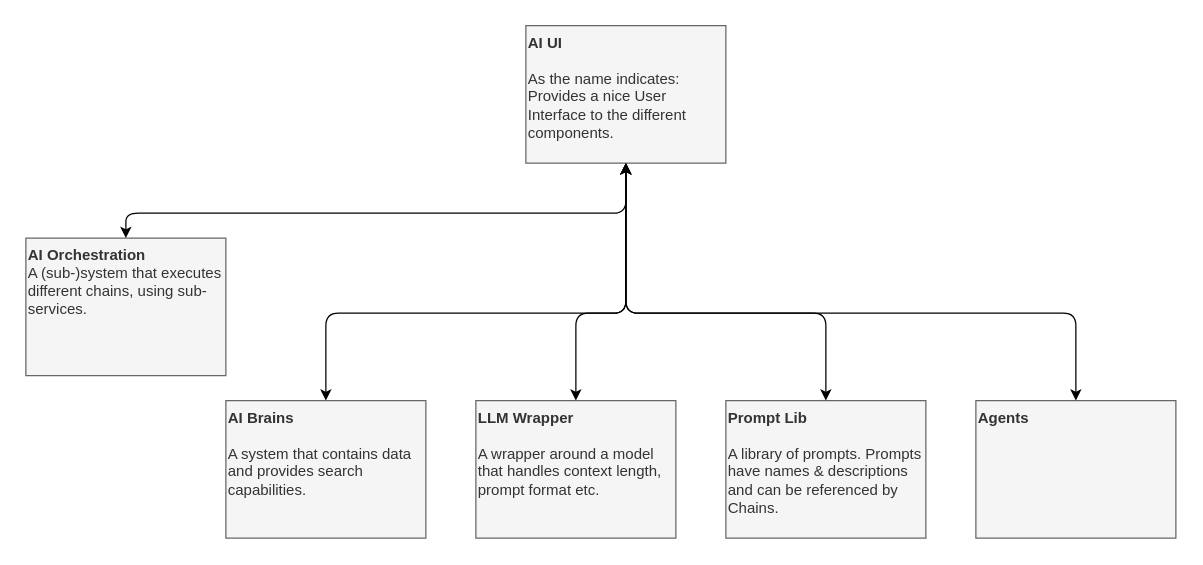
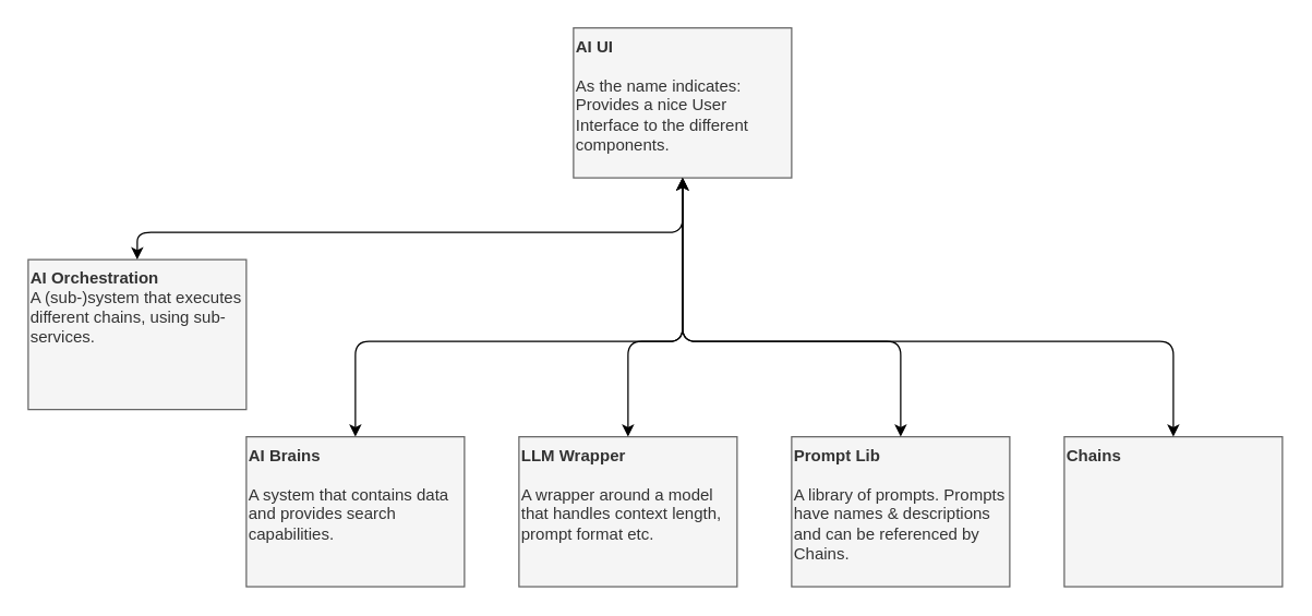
- <mxCell id="8" value="&lt;div&gt;&lt;b&gt;Agents&lt;/b&gt;&lt;/div&gt;&lt;div&gt;&lt;b&gt;&lt;br&gt;&lt;/b&gt;&lt;/div&gt;&lt;div&gt;&lt;br&gt;&lt;/div&gt;" style="rounded=0;whiteSpace=wrap;html=1;fillColor=#f5f5f5;strokeColor=#666666;align=left;verticalAlign=top;fontColor=#333333;" parent="1" vertex="1"><mxGeometry x="780" y="320" width="160" height="110" as="geometry" /></mxCell>
+ <mxCell id="8" value="&lt;div&gt;&lt;b&gt;Chains&lt;/b&gt;&lt;/div&gt;&lt;div&gt;&lt;b&gt;&lt;br&gt;&lt;/b&gt;&lt;/div&gt;&lt;div&gt;&lt;br&gt;&lt;/div&gt;" style="rounded=0;whiteSpace=wrap;html=1;fillColor=#f5f5f5;strokeColor=#666666;align=left;verticalAlign=top;fontColor=#333333;" parent="1" vertex="1"><mxGeometry x="780" y="320" width="160" height="110" as="geometry" /></mxCell>
